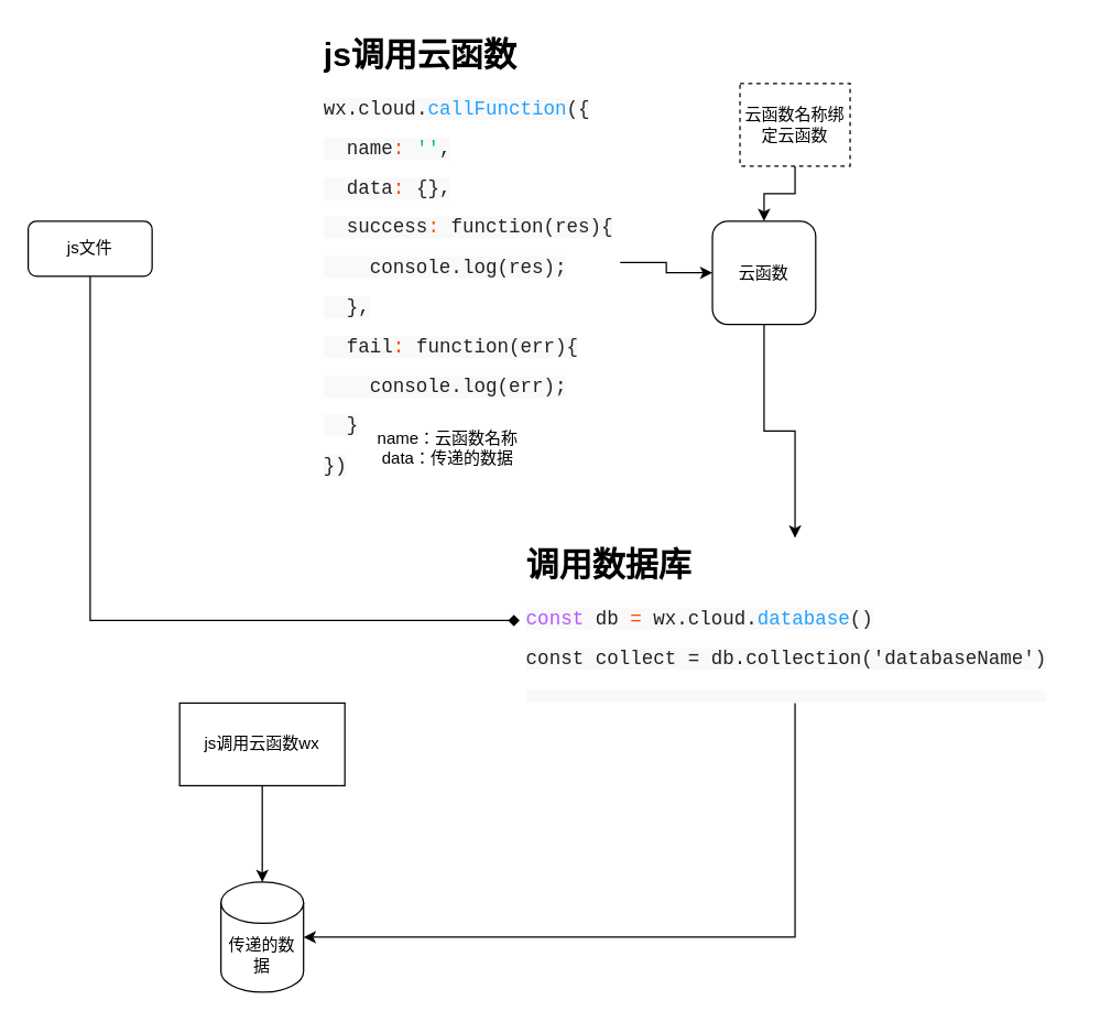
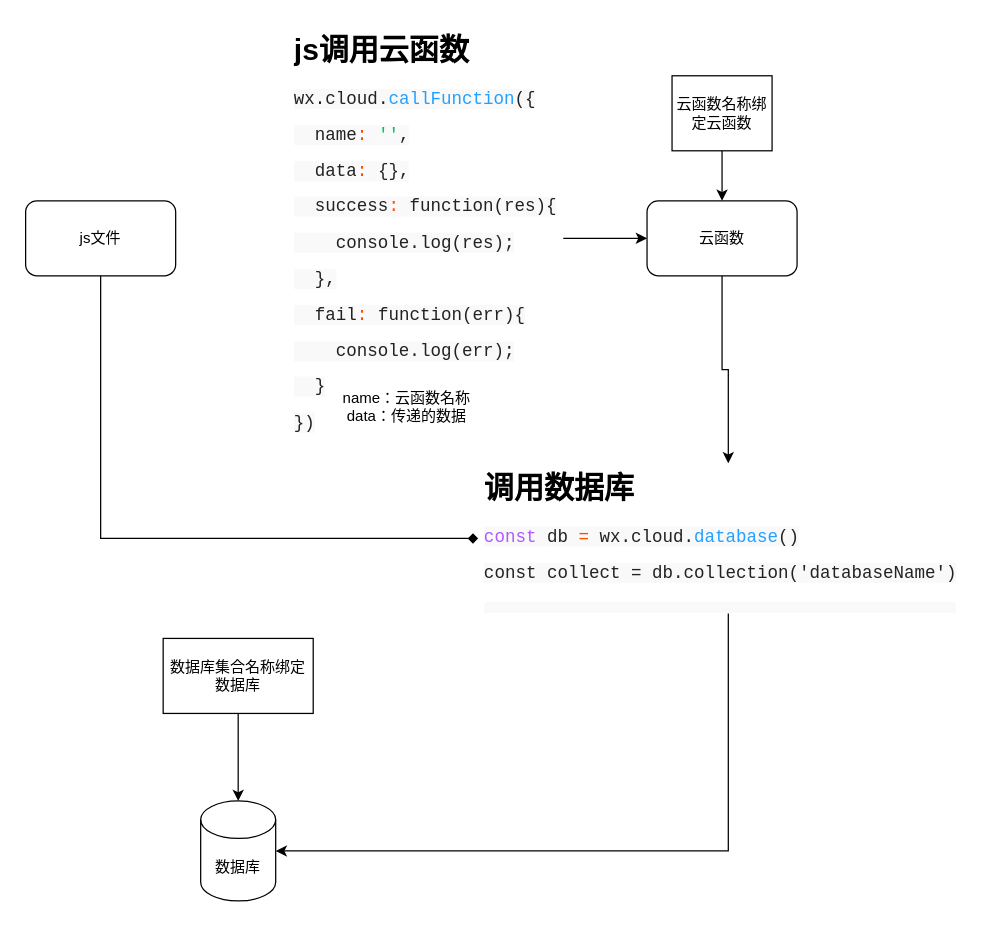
- <mxCell id="12" value="云函数名称绑定云函数" style="rounded=0;whiteSpace=wrap;html=1;dashed=1;" vertex="1" parent="1"><mxGeometry x="537" y="60" width="80" height="60" as="geometry" /></mxCell>
+ <mxCell id="12" value="云函数名称绑定云函数" style="rounded=0;whiteSpace=wrap;html=1;" vertex="1" parent="1"><mxGeometry x="537" y="60" width="80" height="60" as="geometry" /></mxCell>
- <mxCell id="5" value="js文件" style="rounded=1;whiteSpace=wrap;html=1;" vertex="1" parent="1"><mxGeometry x="20" y="160" width="90" height="40" as="geometry" /></mxCell>
+ <mxCell id="5" value="js文件" style="rounded=1;whiteSpace=wrap;html=1;" vertex="1" parent="1"><mxGeometry x="20" y="160" width="120" height="60" as="geometry" /></mxCell>
- <mxCell id="3" value="云函数" style="rounded=1;whiteSpace=wrap;html=1;" vertex="1" parent="1"><mxGeometry x="517" y="160" width="75" height="75" as="geometry" /></mxCell>
+ <mxCell id="3" value="云函数" style="rounded=1;whiteSpace=wrap;html=1;" vertex="1" parent="1"><mxGeometry x="517" y="160" width="120" height="60" as="geometry" /></mxCell>
- <mxCell id="8" value="&lt;h1&gt;调用数据库&lt;/h1&gt;&lt;p&gt;&lt;span class=&quot;token keyword&quot; style=&quot;font-family: &amp;#34;consolas&amp;#34; , &amp;#34;liberation mono&amp;#34; , &amp;#34;menlo&amp;#34; , &amp;#34;courier&amp;#34; , monospace ; background-color: rgb(249 , 249 , 250) ; font-size: 14px ; margin: 0px ; padding: 0px ; color: rgb(180 , 87 , 255)&quot;&gt;const&amp;nbsp;&lt;/span&gt;&lt;span style=&quot;font-family: &amp;#34;consolas&amp;#34; , &amp;#34;liberation mono&amp;#34; , &amp;#34;menlo&amp;#34; , &amp;#34;courier&amp;#34; , monospace ; background-color: rgb(249 , 249 , 250) ; color: rgb(34 , 34 , 34) ; font-size: 14px&quot;&gt;db&amp;nbsp;&lt;/span&gt;&lt;span class=&quot;token operator&quot; style=&quot;font-family: &amp;#34;consolas&amp;#34; , &amp;#34;liberation mono&amp;#34; , &amp;#34;menlo&amp;#34; , &amp;#34;courier&amp;#34; , monospace ; background-color: rgb(249 , 249 , 250) ; font-size: 14px ; margin: 0px ; padding: 0px ; color: rgb(255 , 77 , 0)&quot;&gt;=&amp;nbsp;&lt;/span&gt;&lt;span style=&quot;font-family: &amp;#34;consolas&amp;#34; , &amp;#34;liberation mono&amp;#34; , &amp;#34;menlo&amp;#34; , &amp;#34;courier&amp;#34; , monospace ; background-color: rgb(249 , 249 , 250) ; color: rgb(34 , 34 , 34) ; font-size: 14px&quot;&gt;wx&lt;/span&gt;&lt;span class=&quot;token punctuation&quot; style=&quot;font-family: &amp;#34;consolas&amp;#34; , &amp;#34;liberation mono&amp;#34; , &amp;#34;menlo&amp;#34; , &amp;#34;courier&amp;#34; , monospace ; background-color: rgb(249 , 249 , 250) ; color: rgb(34 , 34 , 34) ; font-size: 14px ; margin: 0px ; padding: 0px&quot;&gt;.&lt;/span&gt;&lt;span style=&quot;font-family: &amp;#34;consolas&amp;#34; , &amp;#34;liberation mono&amp;#34; , &amp;#34;menlo&amp;#34; , &amp;#34;courier&amp;#34; , monospace ; background-color: rgb(249 , 249 , 250) ; color: rgb(34 , 34 , 34) ; font-size: 14px&quot;&gt;cloud&lt;/span&gt;&lt;span class=&quot;token punctuation&quot; style=&quot;font-family: &amp;#34;consolas&amp;#34; , &amp;#34;liberation mono&amp;#34; , &amp;#34;menlo&amp;#34; , &amp;#34;courier&amp;#34; , monospace ; background-color: rgb(249 , 249 , 250) ; color: rgb(34 , 34 , 34) ; font-size: 14px ; margin: 0px ; padding: 0px&quot;&gt;.&lt;/span&gt;&lt;span class=&quot;token function&quot; style=&quot;font-family: &amp;#34;consolas&amp;#34; , &amp;#34;liberation mono&amp;#34; , &amp;#34;menlo&amp;#34; , &amp;#34;courier&amp;#34; , monospace ; background-color: rgb(249 , 249 , 250) ; font-size: 14px ; margin: 0px ; padding: 0px ; color: rgb(35 , 160 , 255)&quot;&gt;database&lt;/span&gt;&lt;span class=&quot;token punctuation&quot; style=&quot;font-family: &amp;#34;consolas&amp;#34; , &amp;#34;liberation mono&amp;#34; , &amp;#34;menlo&amp;#34; , &amp;#34;courier&amp;#34; , monospace ; background-color: rgb(249 , 249 , 250) ; color: rgb(34 , 34 , 34) ; font-size: 14px ; margin: 0px ; padding: 0px&quot;&gt;(&lt;/span&gt;&lt;span class=&quot;token punctuation&quot; style=&quot;font-family: &amp;#34;consolas&amp;#34; , &amp;#34;liberation mono&amp;#34; , &amp;#34;menlo&amp;#34; , &amp;#34;courier&amp;#34; , monospace ; background-color: rgb(249 , 249 , 250) ; color: rgb(34 , 34 , 34) ; font-size: 14px ; margin: 0px ; padding: 0px&quot;&gt;)&lt;/span&gt;&lt;/p&gt;&lt;p&gt;&lt;span style=&quot;font-family: &amp;#34;consolas&amp;#34; , &amp;#34;liberation mono&amp;#34; , &amp;#34;menlo&amp;#34; , &amp;#34;courier&amp;#34; , monospace ; background-color: rgb(249 , 249 , 250) ; color: rgb(34 , 34 , 34) ; font-size: 14px&quot;&gt;const collect = db.collection('databaseName')&lt;/span&gt;&lt;/p&gt;&lt;pre class=&quot;language-js&quot; style=&quot;margin-top: 1em ; margin-bottom: 1em ; padding: 30px ; font-family: &amp;#34;consolas&amp;#34; , &amp;#34;liberation mono&amp;#34; , &amp;#34;menlo&amp;#34; , &amp;#34;courier&amp;#34; , monospace ; direction: ltr ; overflow: auto ; background-color: rgb(249 , 249 , 250) ; border-radius: 4px ; color: rgb(34 , 34 , 34) ; font-size: 14px&quot;&gt;&lt;code style=&quot;margin: 0px ; padding: 0px ; font-family: &amp;#34;consolas&amp;#34; , &amp;#34;liberation mono&amp;#34; , &amp;#34;menlo&amp;#34; , &amp;#34;courier&amp;#34; , monospace ; direction: ltr ; border-radius: 0px ; display: inline&quot;&gt; &lt;/code&gt;&lt;/pre&gt;" style="text;html=1;strokeColor=none;fillColor=none;spacing=5;spacingTop=-20;whiteSpace=wrap;overflow=hidden;rounded=0;" vertex="1" parent="1"><mxGeometry x="377" y="390" width="400" height="120" as="geometry" /></mxCell>
+ <mxCell id="8" value="&lt;h1&gt;调用数据库&lt;/h1&gt;&lt;p&gt;&lt;span class=&quot;token keyword&quot; style=&quot;font-family: &amp;#34;consolas&amp;#34; , &amp;#34;liberation mono&amp;#34; , &amp;#34;menlo&amp;#34; , &amp;#34;courier&amp;#34; , monospace ; background-color: rgb(249 , 249 , 250) ; font-size: 14px ; margin: 0px ; padding: 0px ; color: rgb(180 , 87 , 255)&quot;&gt;const&amp;nbsp;&lt;/span&gt;&lt;span style=&quot;font-family: &amp;#34;consolas&amp;#34; , &amp;#34;liberation mono&amp;#34; , &amp;#34;menlo&amp;#34; , &amp;#34;courier&amp;#34; , monospace ; background-color: rgb(249 , 249 , 250) ; color: rgb(34 , 34 , 34) ; font-size: 14px&quot;&gt;db&amp;nbsp;&lt;/span&gt;&lt;span class=&quot;token operator&quot; style=&quot;font-family: &amp;#34;consolas&amp;#34; , &amp;#34;liberation mono&amp;#34; , &amp;#34;menlo&amp;#34; , &amp;#34;courier&amp;#34; , monospace ; background-color: rgb(249 , 249 , 250) ; font-size: 14px ; margin: 0px ; padding: 0px ; color: rgb(255 , 77 , 0)&quot;&gt;=&amp;nbsp;&lt;/span&gt;&lt;span style=&quot;font-family: &amp;#34;consolas&amp;#34; , &amp;#34;liberation mono&amp;#34; , &amp;#34;menlo&amp;#34; , &amp;#34;courier&amp;#34; , monospace ; background-color: rgb(249 , 249 , 250) ; color: rgb(34 , 34 , 34) ; font-size: 14px&quot;&gt;wx&lt;/span&gt;&lt;span class=&quot;token punctuation&quot; style=&quot;font-family: &amp;#34;consolas&amp;#34; , &amp;#34;liberation mono&amp;#34; , &amp;#34;menlo&amp;#34; , &amp;#34;courier&amp;#34; , monospace ; background-color: rgb(249 , 249 , 250) ; color: rgb(34 , 34 , 34) ; font-size: 14px ; margin: 0px ; padding: 0px&quot;&gt;.&lt;/span&gt;&lt;span style=&quot;font-family: &amp;#34;consolas&amp;#34; , &amp;#34;liberation mono&amp;#34; , &amp;#34;menlo&amp;#34; , &amp;#34;courier&amp;#34; , monospace ; background-color: rgb(249 , 249 , 250) ; color: rgb(34 , 34 , 34) ; font-size: 14px&quot;&gt;cloud&lt;/span&gt;&lt;span class=&quot;token punctuation&quot; style=&quot;font-family: &amp;#34;consolas&amp;#34; , &amp;#34;liberation mono&amp;#34; , &amp;#34;menlo&amp;#34; , &amp;#34;courier&amp;#34; , monospace ; background-color: rgb(249 , 249 , 250) ; color: rgb(34 , 34 , 34) ; font-size: 14px ; margin: 0px ; padding: 0px&quot;&gt;.&lt;/span&gt;&lt;span class=&quot;token function&quot; style=&quot;font-family: &amp;#34;consolas&amp;#34; , &amp;#34;liberation mono&amp;#34; , &amp;#34;menlo&amp;#34; , &amp;#34;courier&amp;#34; , monospace ; background-color: rgb(249 , 249 , 250) ; font-size: 14px ; margin: 0px ; padding: 0px ; color: rgb(35 , 160 , 255)&quot;&gt;database&lt;/span&gt;&lt;span class=&quot;token punctuation&quot; style=&quot;font-family: &amp;#34;consolas&amp;#34; , &amp;#34;liberation mono&amp;#34; , &amp;#34;menlo&amp;#34; , &amp;#34;courier&amp;#34; , monospace ; background-color: rgb(249 , 249 , 250) ; color: rgb(34 , 34 , 34) ; font-size: 14px ; margin: 0px ; padding: 0px&quot;&gt;(&lt;/span&gt;&lt;span class=&quot;token punctuation&quot; style=&quot;font-family: &amp;#34;consolas&amp;#34; , &amp;#34;liberation mono&amp;#34; , &amp;#34;menlo&amp;#34; , &amp;#34;courier&amp;#34; , monospace ; background-color: rgb(249 , 249 , 250) ; color: rgb(34 , 34 , 34) ; font-size: 14px ; margin: 0px ; padding: 0px&quot;&gt;)&lt;/span&gt;&lt;/p&gt;&lt;p&gt;&lt;span style=&quot;font-family: &amp;#34;consolas&amp;#34; , &amp;#34;liberation mono&amp;#34; , &amp;#34;menlo&amp;#34; , &amp;#34;courier&amp;#34; , monospace ; background-color: rgb(249 , 249 , 250) ; color: rgb(34 , 34 , 34) ; font-size: 14px&quot;&gt;const collect = db.collection('databaseName')&lt;/span&gt;&lt;/p&gt;&lt;pre class=&quot;language-js&quot; style=&quot;margin-top: 1em ; margin-bottom: 1em ; padding: 30px ; font-family: &amp;#34;consolas&amp;#34; , &amp;#34;liberation mono&amp;#34; , &amp;#34;menlo&amp;#34; , &amp;#34;courier&amp;#34; , monospace ; direction: ltr ; overflow: auto ; background-color: rgb(249 , 249 , 250) ; border-radius: 4px ; color: rgb(34 , 34 , 34) ; font-size: 14px&quot;&gt;&lt;code style=&quot;margin: 0px ; padding: 0px ; font-family: &amp;#34;consolas&amp;#34; , &amp;#34;liberation mono&amp;#34; , &amp;#34;menlo&amp;#34; , &amp;#34;courier&amp;#34; , monospace ; direction: ltr ; border-radius: 0px ; display: inline&quot;&gt; &lt;/code&gt;&lt;/pre&gt;" style="text;html=1;strokeColor=none;fillColor=none;spacing=5;spacingTop=-20;whiteSpace=wrap;overflow=hidden;rounded=0;" vertex="1" parent="1"><mxGeometry x="382" y="370" width="400" height="120" as="geometry" /></mxCell>
- <mxCell id="14" value="js调用云函数wx" style="rounded=0;whiteSpace=wrap;html=1;" vertex="1" parent="1"><mxGeometry x="130" y="510" width="120" height="60" as="geometry" /></mxCell>
+ <mxCell id="14" value="数据库集合名称绑定数据库" style="rounded=0;whiteSpace=wrap;html=1;" vertex="1" parent="1"><mxGeometry x="130" y="510" width="120" height="60" as="geometry" /></mxCell>
- <mxCell id="15" value="传递的数据" style="shape=cylinder3;whiteSpace=wrap;html=1;boundedLbl=1;backgroundOutline=1;size=15;" vertex="1" parent="1"><mxGeometry x="160" y="640" width="60" height="80" as="geometry" /></mxCell>
+ <mxCell id="15" value="数据库" style="shape=cylinder3;whiteSpace=wrap;html=1;boundedLbl=1;backgroundOutline=1;size=15;" vertex="1" parent="1"><mxGeometry x="160" y="640" width="60" height="80" as="geometry" /></mxCell>
